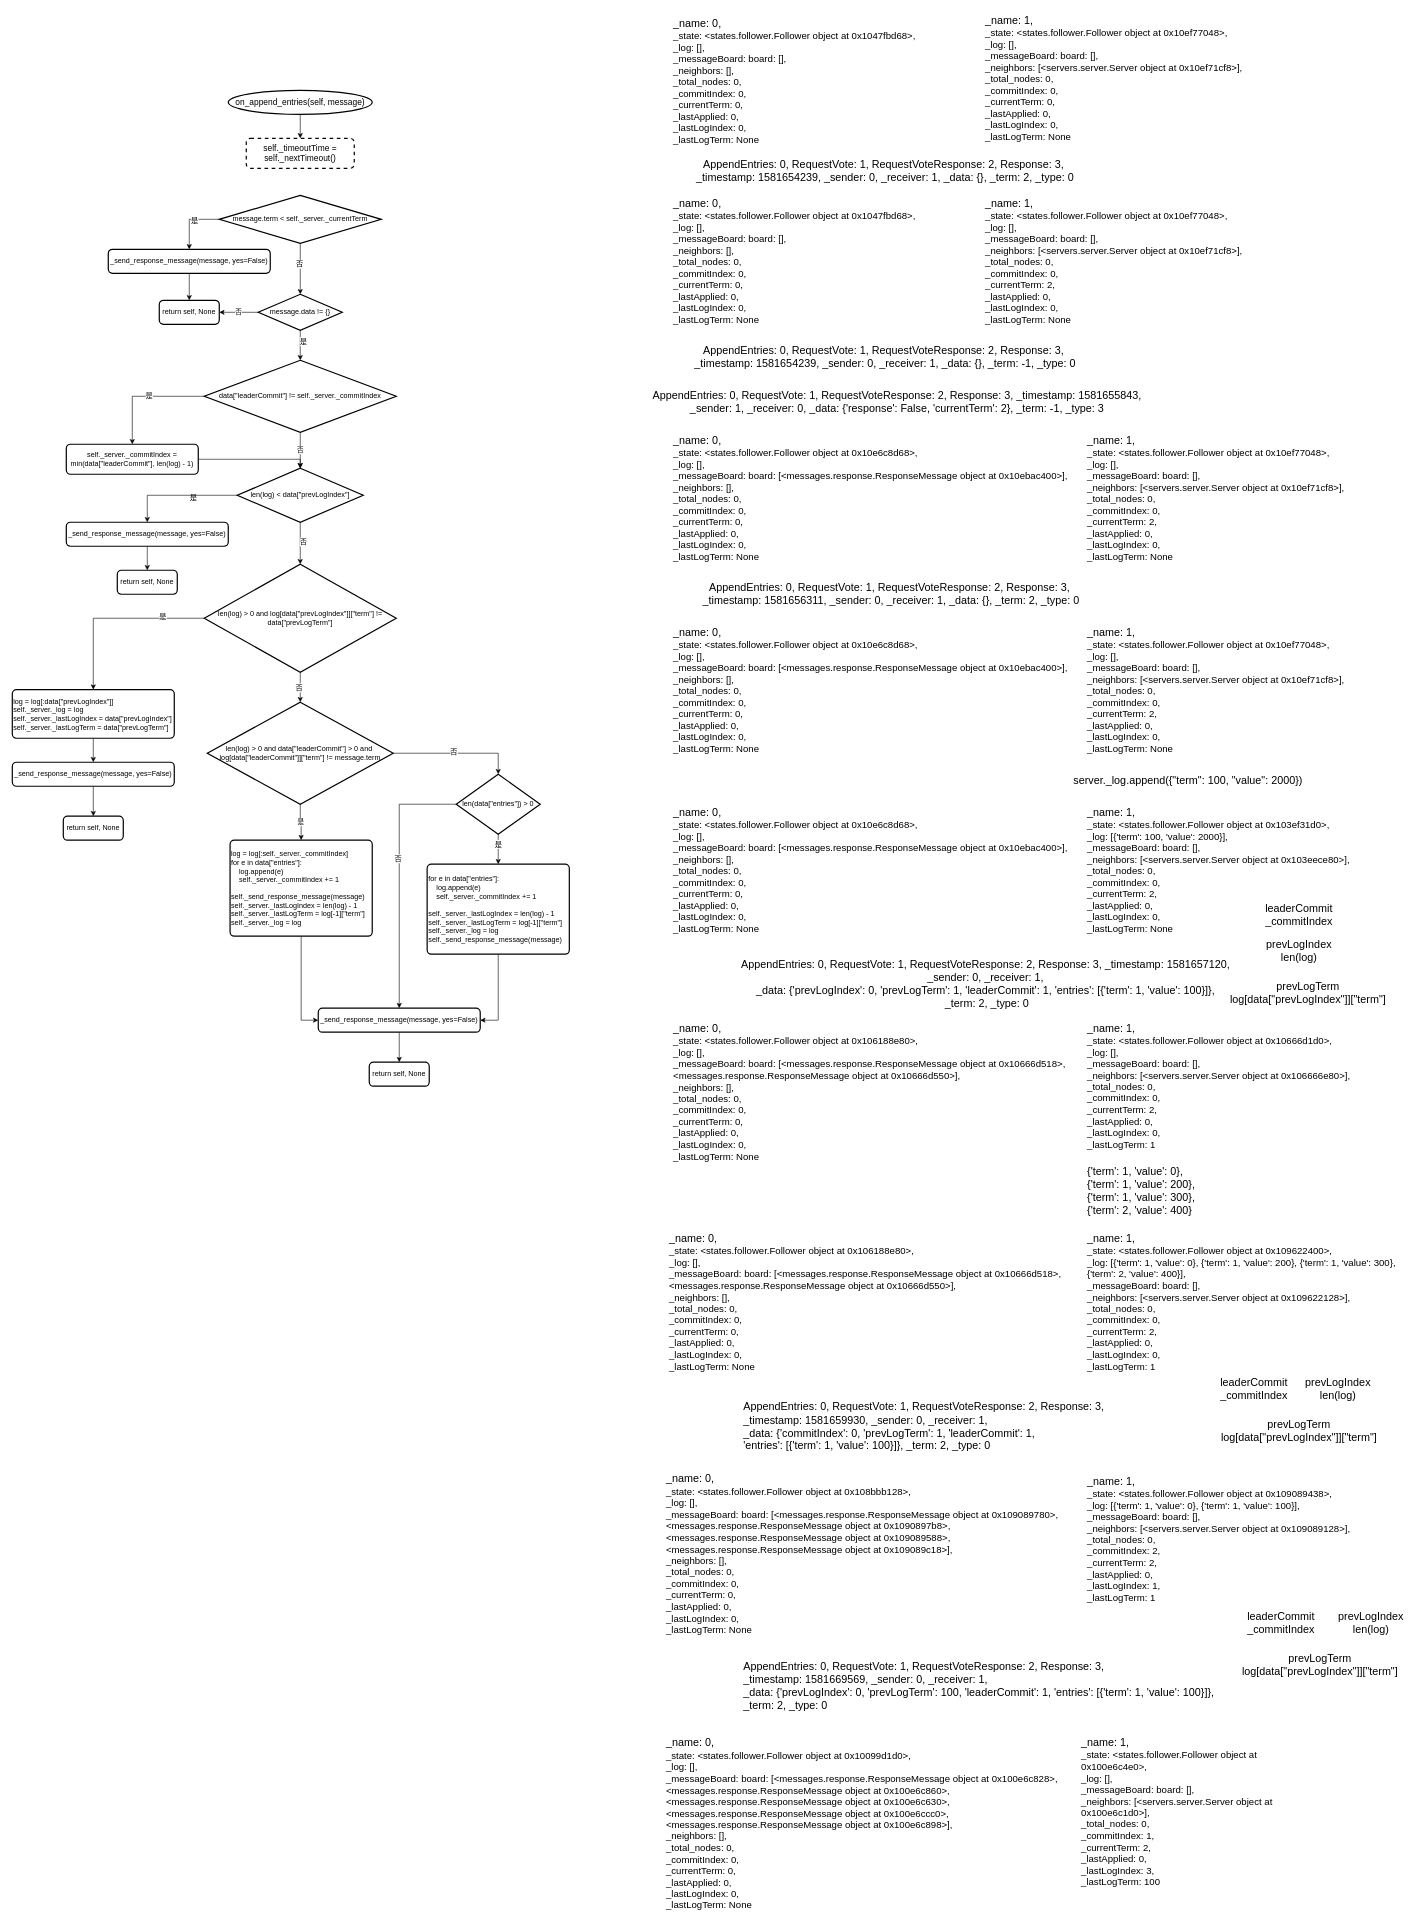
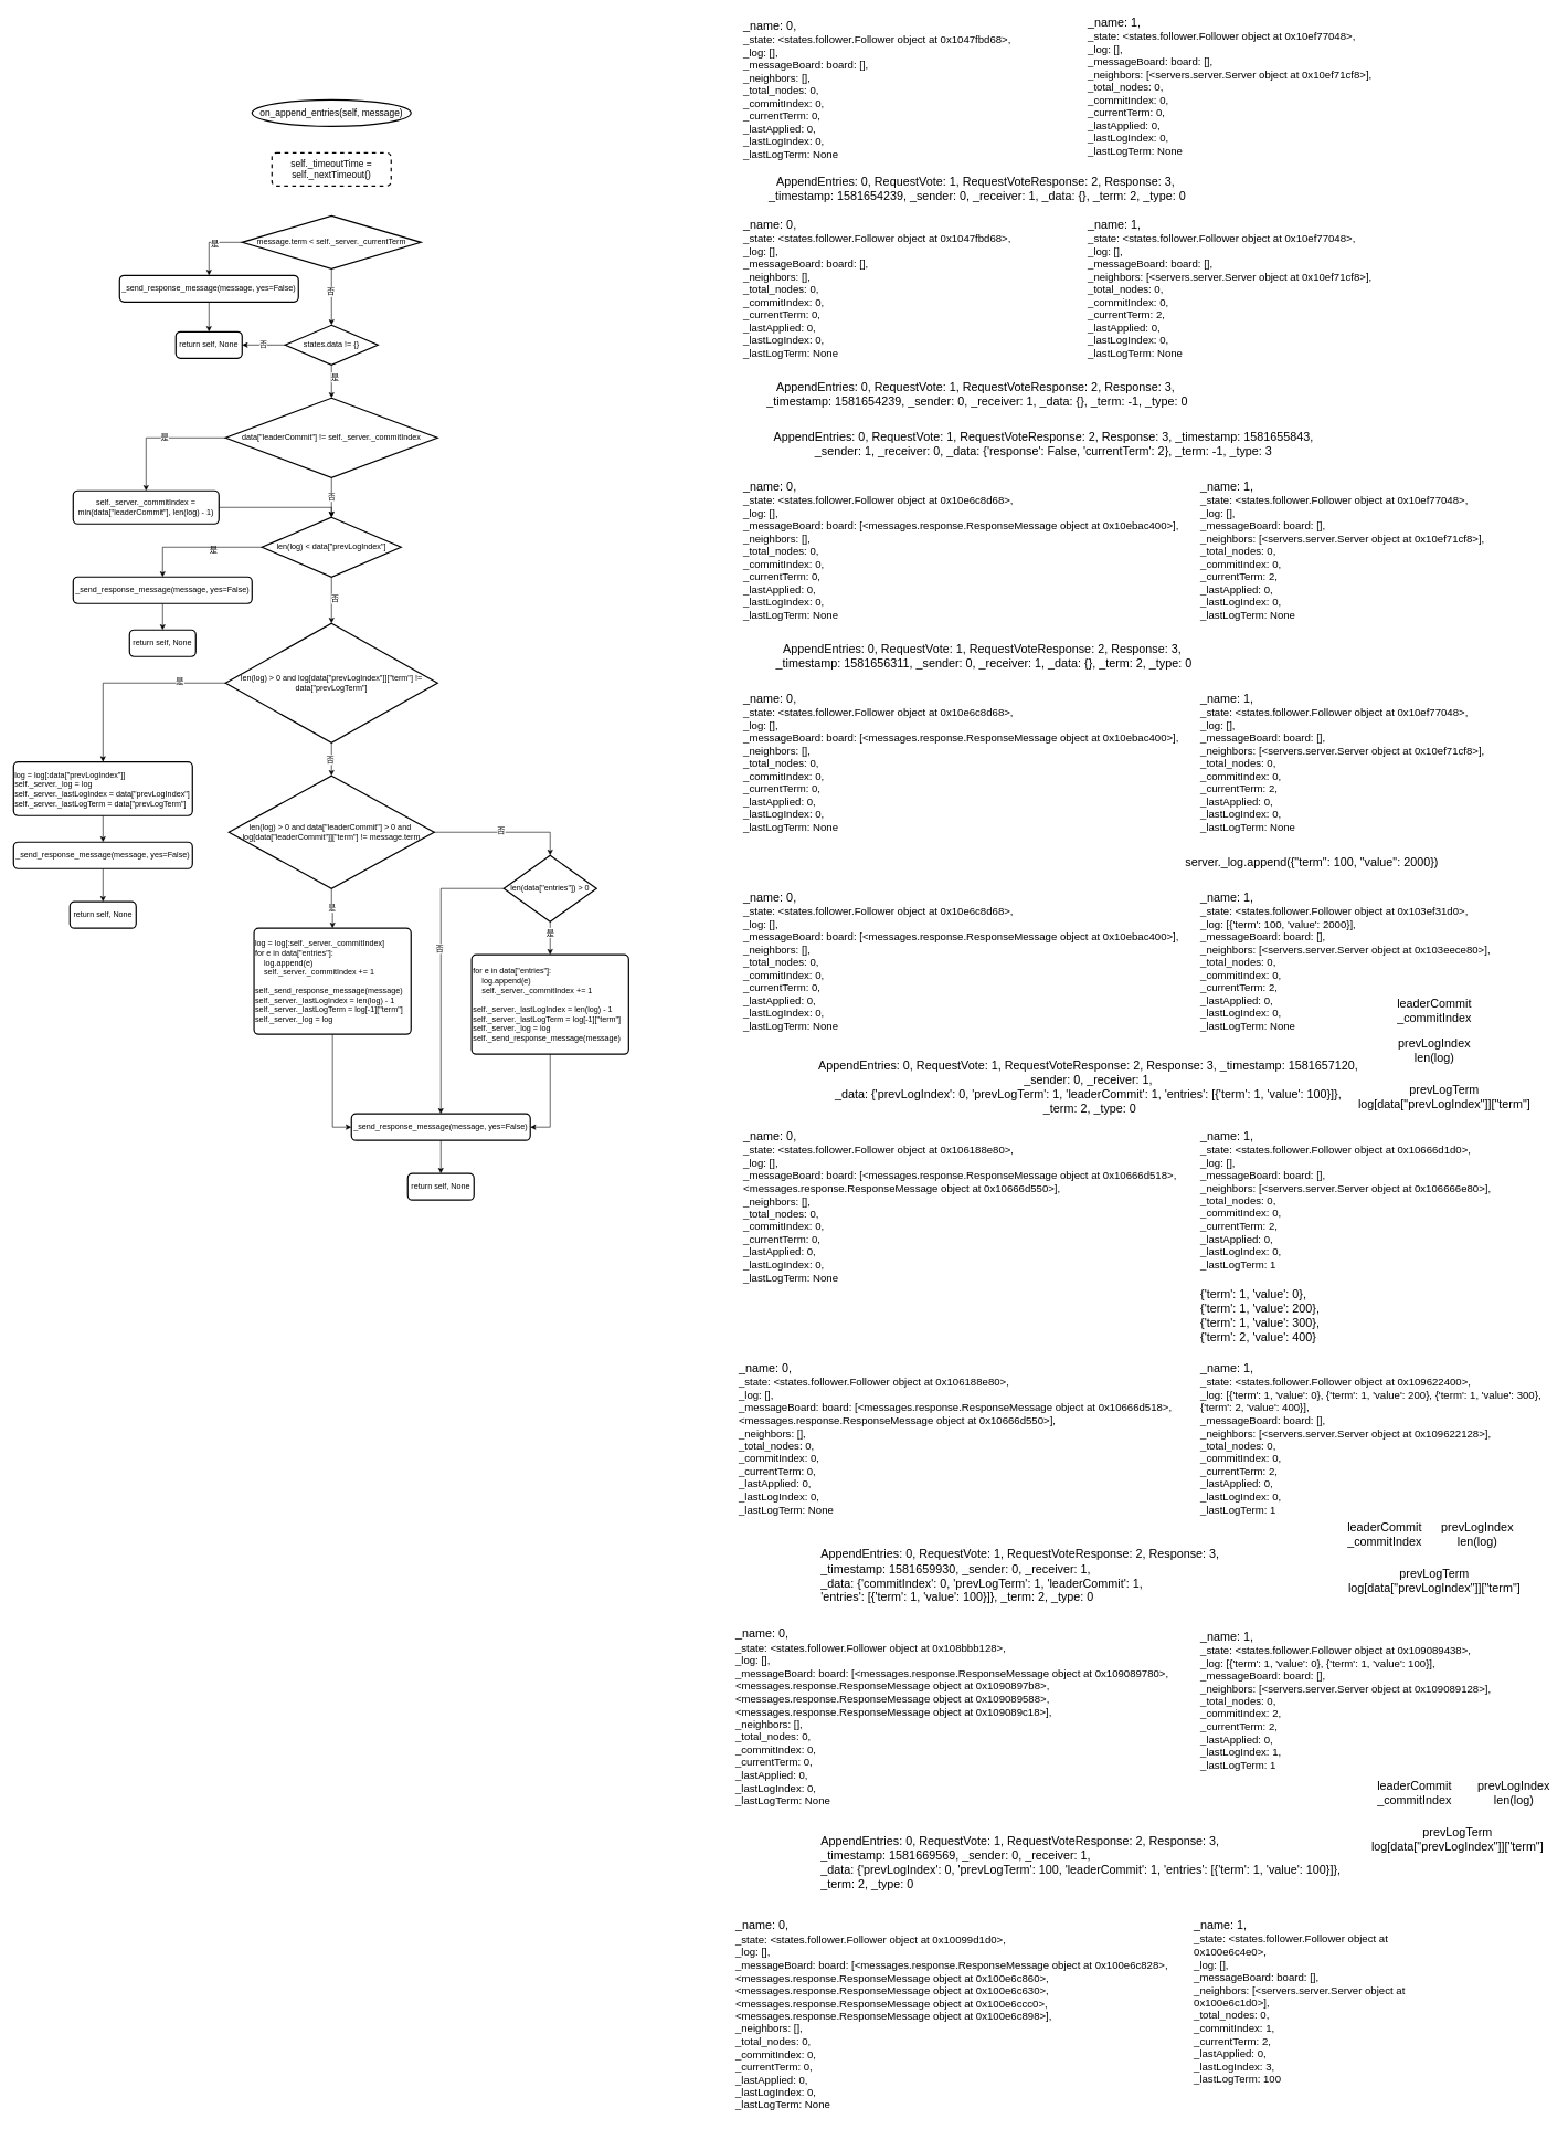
- <mxCell id="32" style="edgeStyle=orthogonalEdgeStyle;rounded=0;orthogonalLoop=1;jettySize=auto;html=1;entryX=0.5;entryY=0;entryDx=0;entryDy=0;" edge="1" parent="1" source="33" target="34"><mxGeometry relative="1" as="geometry" /></mxCell>
- <mxCell id="46" value="message.data != {}" style="strokeWidth=2;html=1;shape=mxgraph.flowchart.decision;whiteSpace=wrap;" vertex="1" parent="1"><mxGeometry x="430" y="490" width="140" height="60" as="geometry" /></mxCell>
+ <mxCell id="46" value="states.data != {}" style="strokeWidth=2;html=1;shape=mxgraph.flowchart.decision;whiteSpace=wrap;" vertex="1" parent="1"><mxGeometry x="430" y="490" width="140" height="60" as="geometry" /></mxCell>
- <mxCell id="8" value="&lt;font style=&quot;font-size: 18px&quot;&gt;AppendEntries: 0, RequestVote: 1, RequestVoteResponse: 2, Response: 3, _timestamp: 1581655843, _sender: 1, _receiver: 0, _data: {'response': False, 'currentTerm': 2}, _term: -1, _type: 3&lt;/font&gt;" style="text;html=1;strokeColor=none;fillColor=none;align=center;verticalAlign=middle;whiteSpace=wrap;rounded=0;" vertex="1" parent="1"><mxGeometry x="1070" y="640" width="850" height="60" as="geometry" /></mxCell>
+ <mxCell id="8" value="&lt;font style=&quot;font-size: 18px&quot;&gt;AppendEntries: 0, RequestVote: 1, RequestVoteResponse: 2, Response: 3, _timestamp: 1581655843, _sender: 1, _receiver: 0, _data: {'response': False, 'currentTerm': 2}, _term: -1, _type: 3&lt;/font&gt;" style="text;html=1;strokeColor=none;fillColor=none;align=center;verticalAlign=middle;whiteSpace=wrap;rounded=0;" vertex="1" parent="1"><mxGeometry x="1150" y="640" width="850" height="60" as="geometry" /></mxCell>
